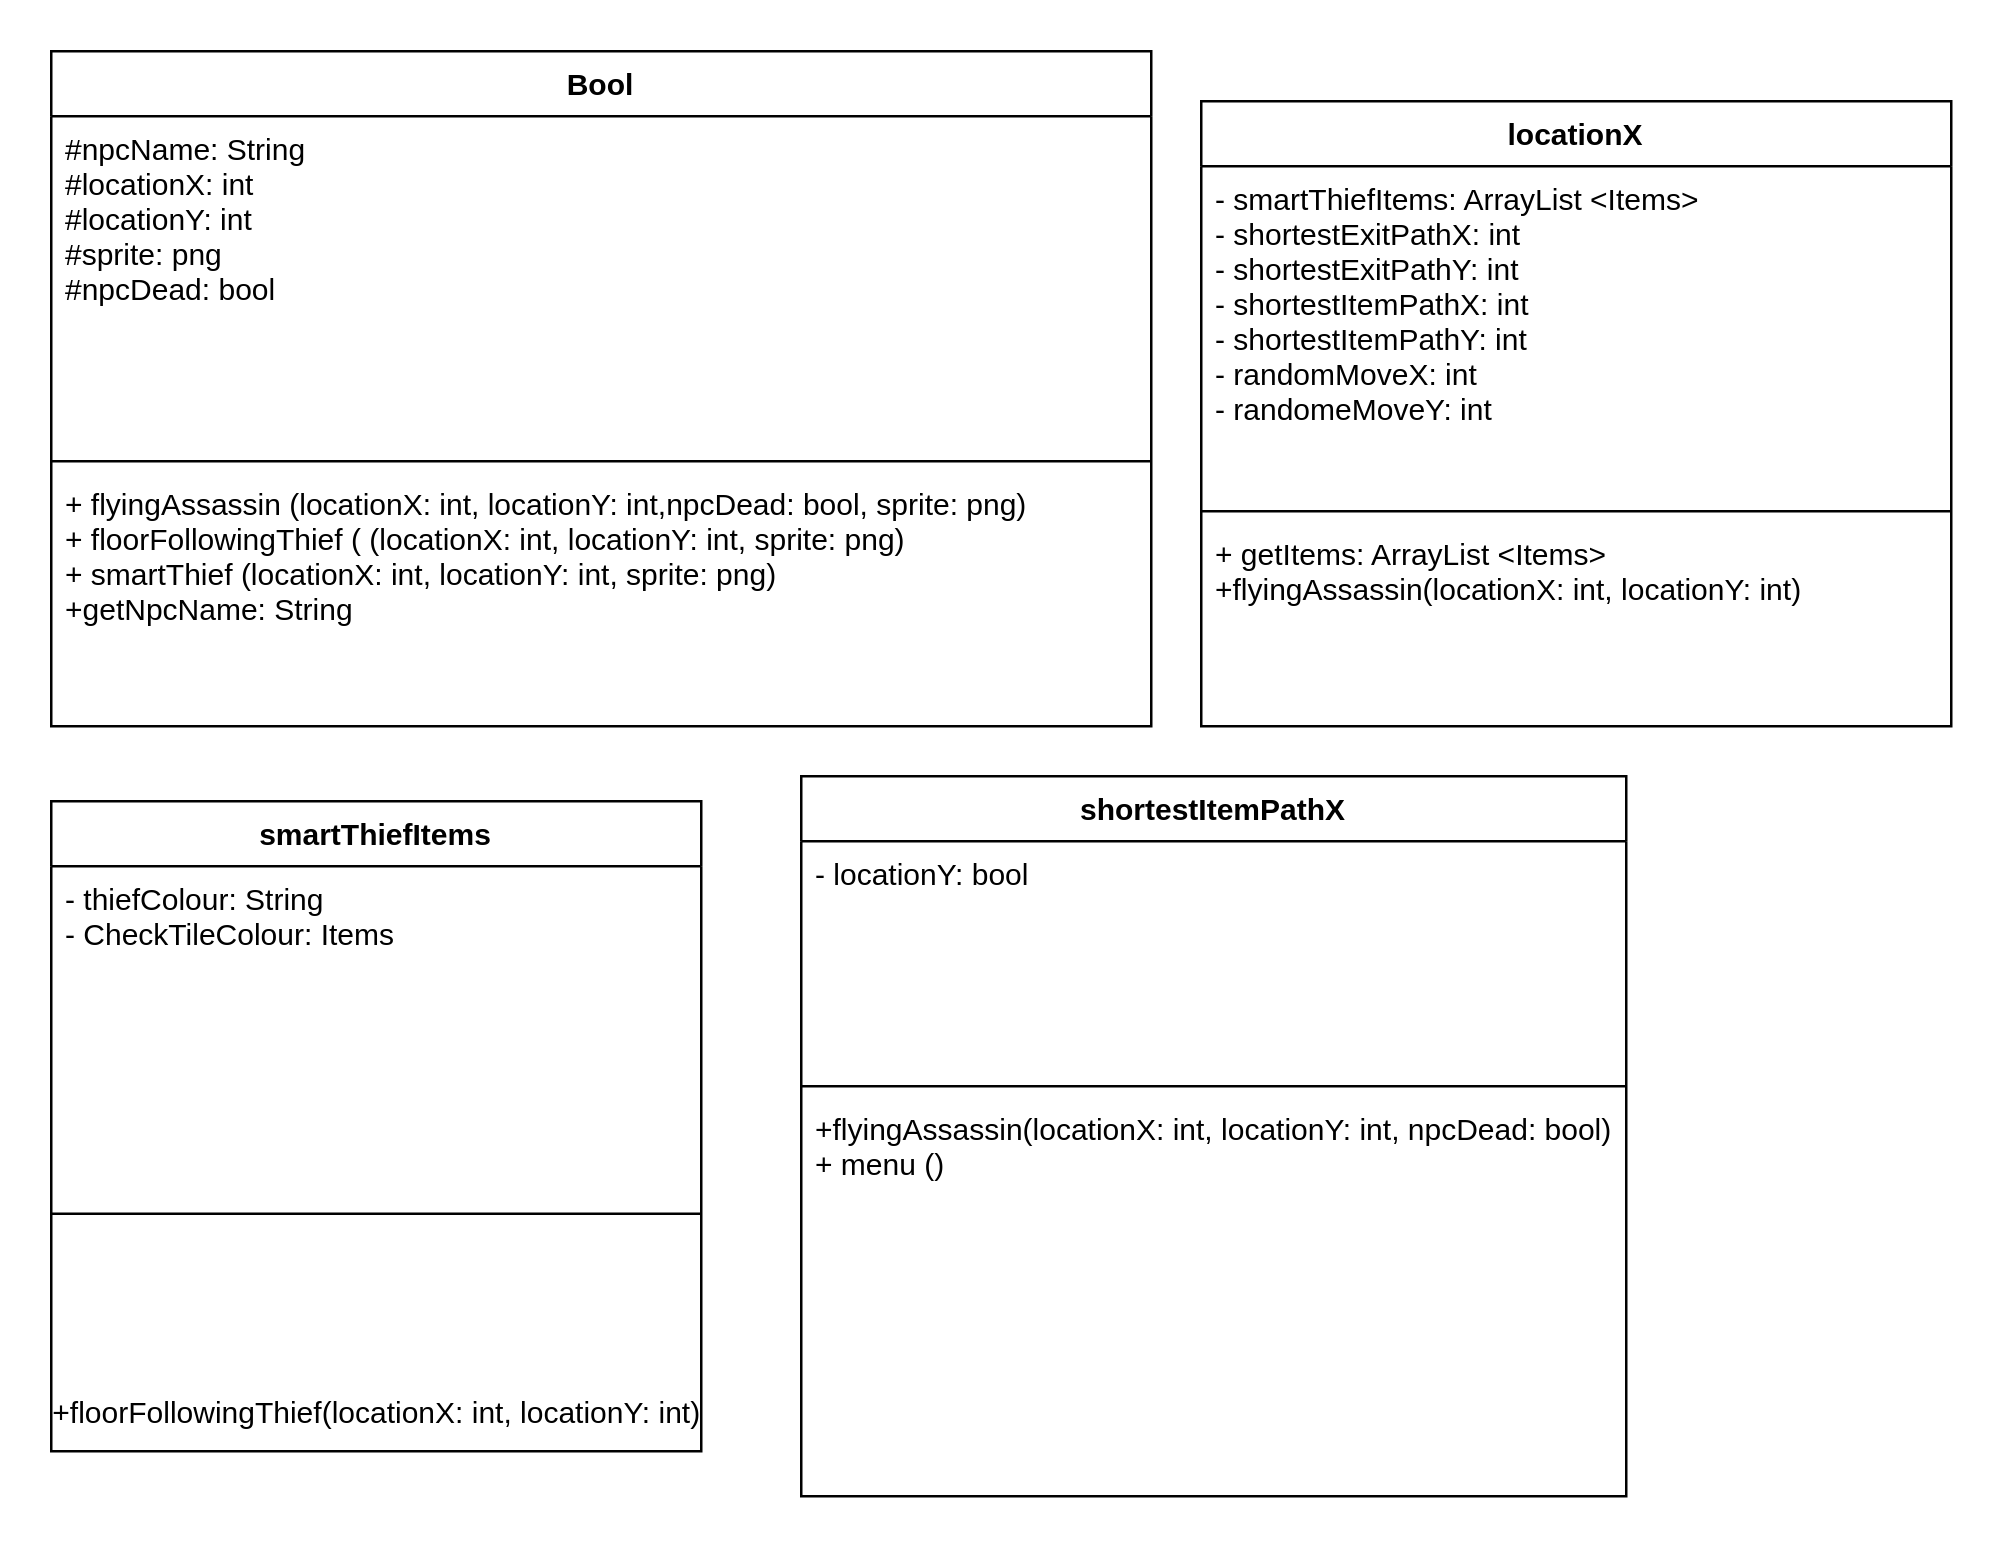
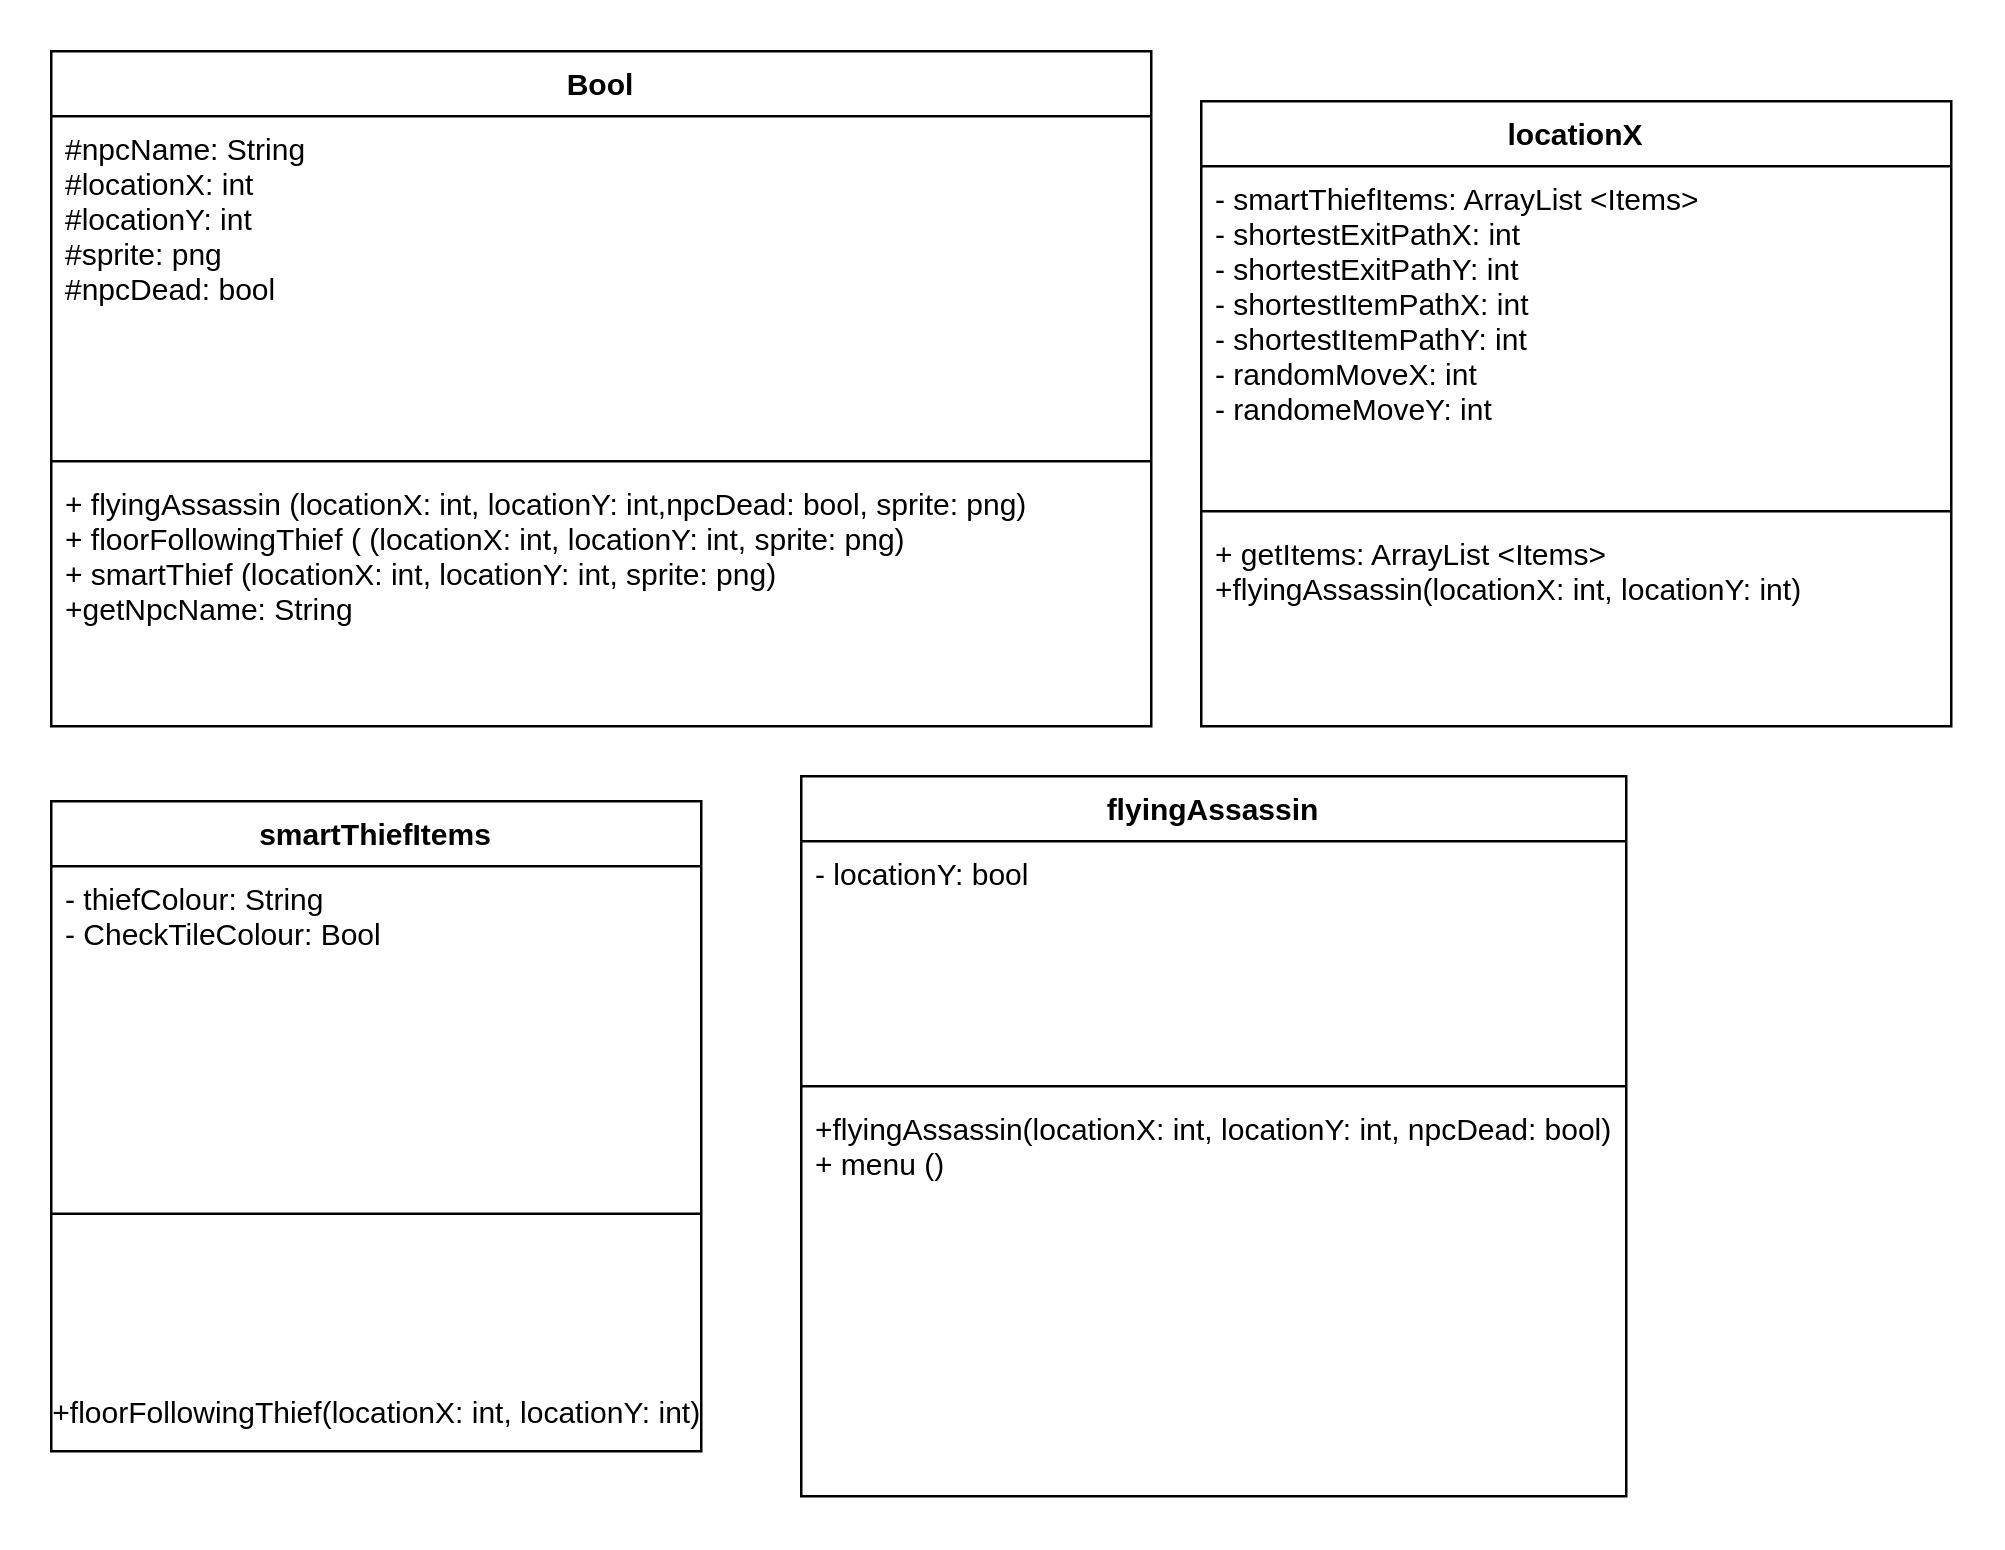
- <mxCell id="6" value="shortestItemPathX" style="swimlane;fontStyle=1;align=center;verticalAlign=top;childLayout=stackLayout;horizontal=1;startSize=26;horizontalStack=0;resizeParent=1;resizeParentMax=0;resizeLast=0;collapsible=1;marginBottom=0;" parent="1" vertex="1"><mxGeometry x="320" y="310" width="330" height="288" as="geometry" /></mxCell>
+ <mxCell id="6" value="flyingAssassin" style="swimlane;fontStyle=1;align=center;verticalAlign=top;childLayout=stackLayout;horizontal=1;startSize=26;horizontalStack=0;resizeParent=1;resizeParentMax=0;resizeLast=0;collapsible=1;marginBottom=0;" parent="1" vertex="1"><mxGeometry x="320" y="310" width="330" height="288" as="geometry" /></mxCell>
- <mxCell id="11" value="- thiefColour: String&#10;- CheckTileColour: Items&#10;" style="text;strokeColor=none;fillColor=none;align=left;verticalAlign=top;spacingLeft=4;spacingRight=4;overflow=hidden;rotatable=0;points=[[0,0.5],[1,0.5]];portConstraint=eastwest;" parent="10" vertex="1"><mxGeometry y="26" width="260" height="74" as="geometry" /></mxCell>
+ <mxCell id="11" value="- thiefColour: String&#10;- CheckTileColour: Bool&#10;" style="text;strokeColor=none;fillColor=none;align=left;verticalAlign=top;spacingLeft=4;spacingRight=4;overflow=hidden;rotatable=0;points=[[0,0.5],[1,0.5]];portConstraint=eastwest;" parent="10" vertex="1"><mxGeometry y="26" width="260" height="74" as="geometry" /></mxCell>
